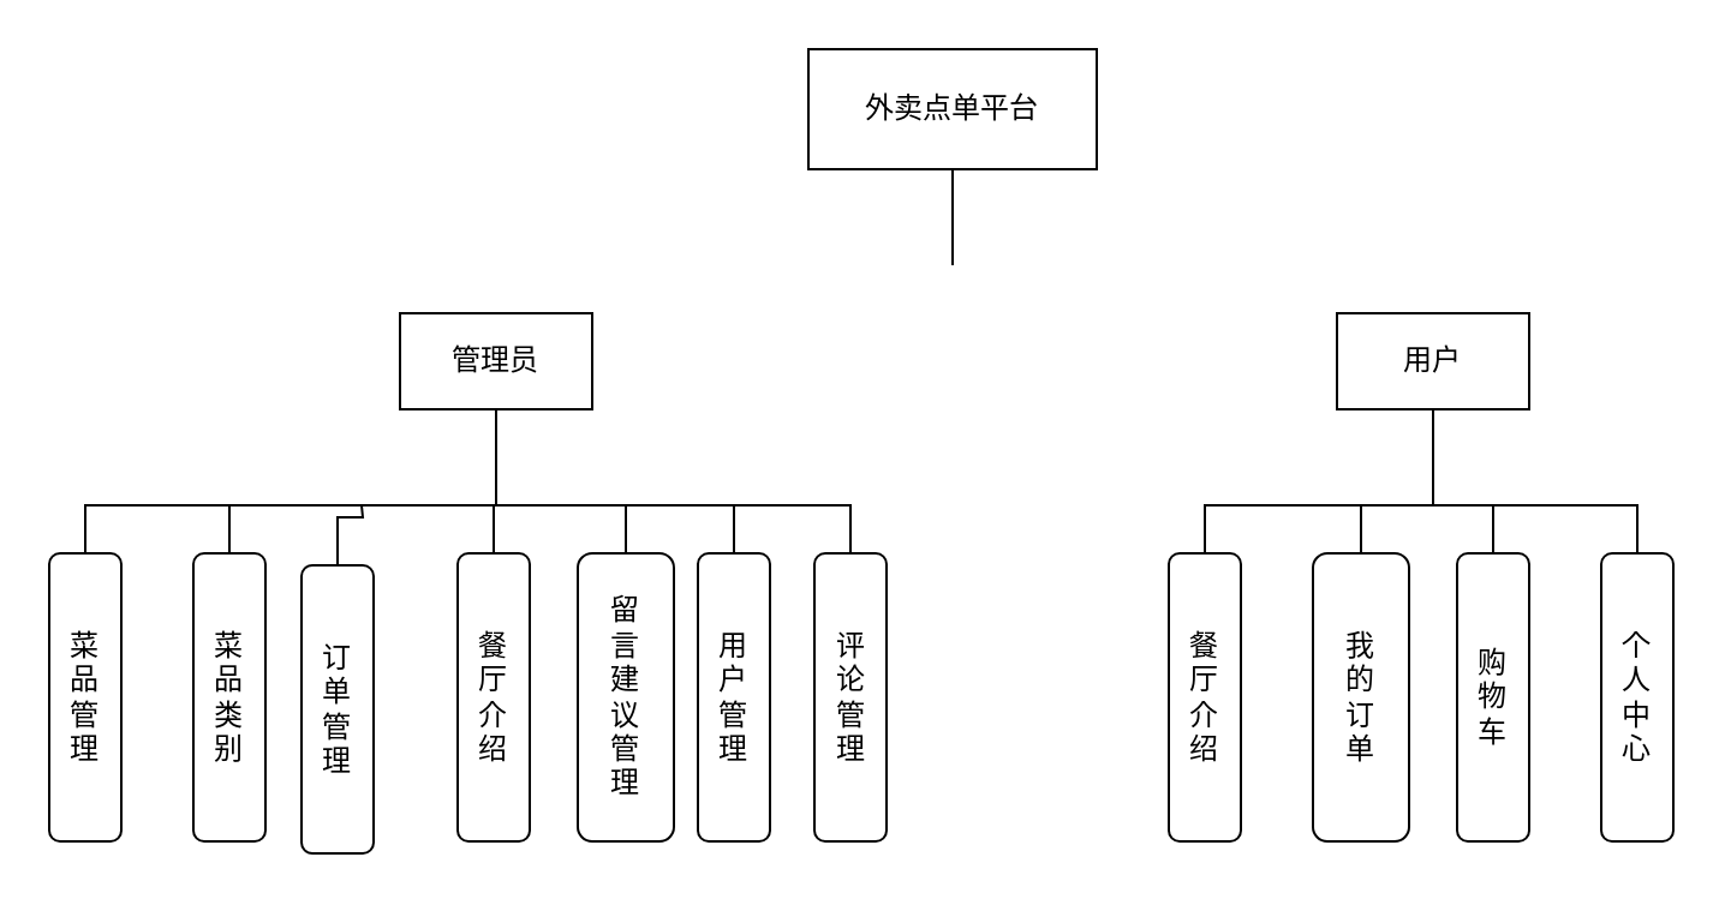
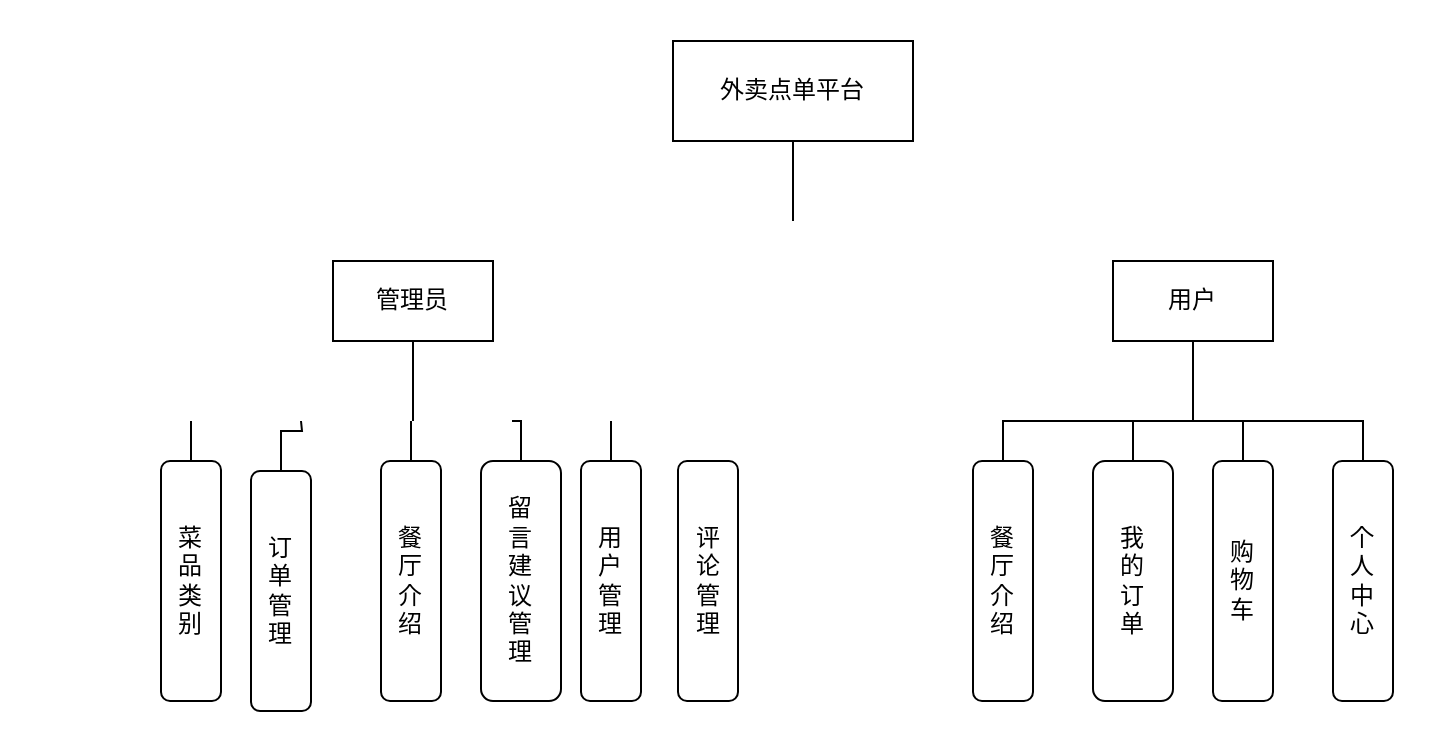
- <mxCell id="8" style="edgeStyle=orthogonalEdgeStyle;rounded=0;orthogonalLoop=1;jettySize=auto;html=1;entryX=0.5;entryY=0;entryDx=0;entryDy=0;exitX=0.5;exitY=0;exitDx=0;exitDy=0;endArrow=none;startFill=0;" edge="1" parent="1" source="9" target="20"><mxGeometry relative="1" as="geometry"><mxPoint x="32" y="210" as="sourcePoint" /></mxGeometry></mxCell>
- <mxCell id="9" value="菜&lt;div&gt;品&lt;/div&gt;&lt;div&gt;管&lt;/div&gt;&lt;div&gt;理&lt;/div&gt;" style="rounded=1;whiteSpace=wrap;html=1;" vertex="1" parent="1"><mxGeometry x="20" y="230" width="30" height="120" as="geometry" /></mxCell>
